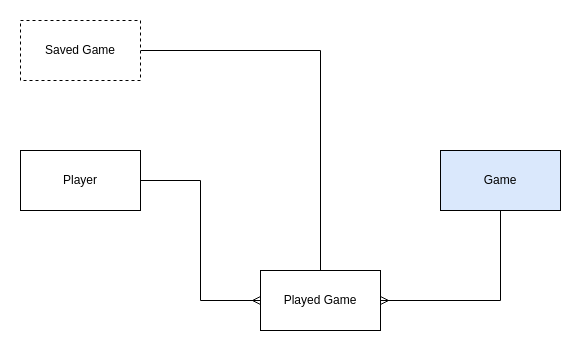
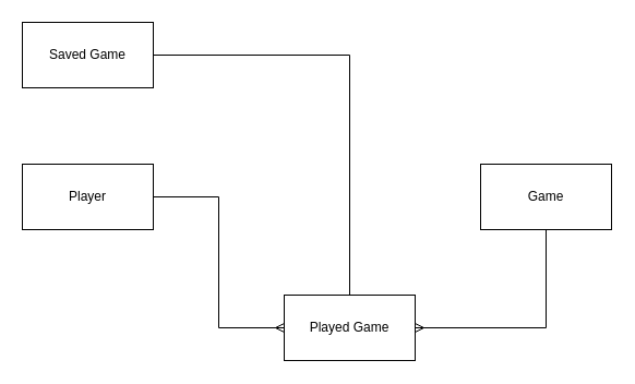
- <mxCell id="6" value="Saved Game" style="rounded=0;whiteSpace=wrap;html=1;dashed=1;" vertex="1" parent="1"><mxGeometry x="20" y="20" width="120" height="60" as="geometry" /></mxCell>
+ <mxCell id="6" value="Saved Game" style="rounded=0;whiteSpace=wrap;html=1;" vertex="1" parent="1"><mxGeometry x="20" y="20" width="120" height="60" as="geometry" /></mxCell>
- <mxCell id="8" value="Game" style="rounded=0;whiteSpace=wrap;html=1;fillColor=#dae8fc;" vertex="1" parent="1"><mxGeometry x="440" y="150" width="120" height="60" as="geometry" /></mxCell>
+ <mxCell id="8" value="Game" style="rounded=0;whiteSpace=wrap;html=1;" vertex="1" parent="1"><mxGeometry x="440" y="150" width="120" height="60" as="geometry" /></mxCell>
